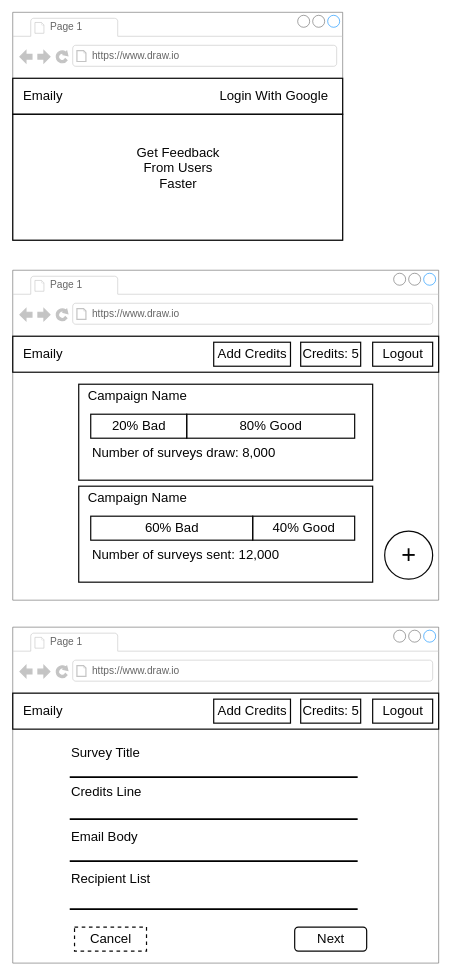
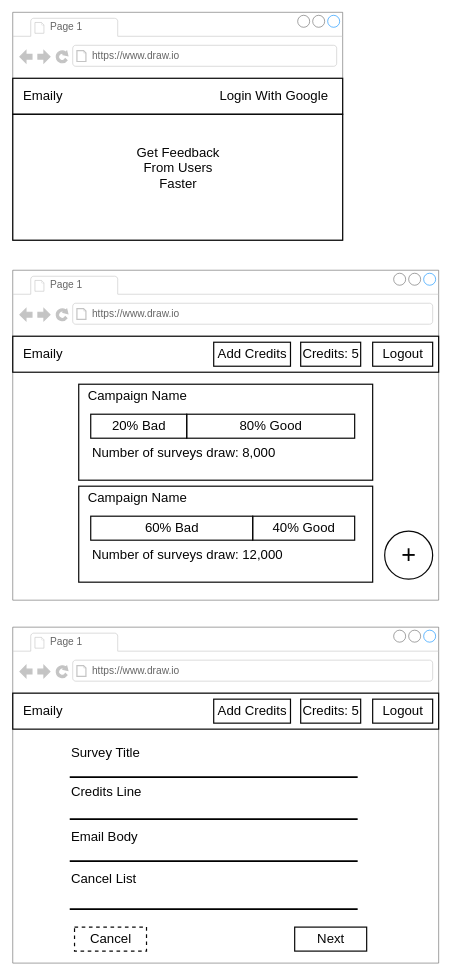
- <mxCell id="23" value="Number of surveys sent: 12,000" style="text;html=1;strokeColor=none;fillColor=none;align=left;verticalAlign=middle;whiteSpace=wrap;rounded=0;shadow=0;fontSize=22;fontColor=#050505;" parent="10" vertex="1"><mxGeometry x="130" y="465" width="320" height="20" as="geometry" /></mxCell>
+ <mxCell id="23" value="Number of surveys draw: 12,000" style="text;html=1;strokeColor=none;fillColor=none;align=left;verticalAlign=middle;whiteSpace=wrap;rounded=0;shadow=0;fontSize=22;fontColor=#050505;" parent="10" vertex="1"><mxGeometry x="130" y="465" width="320" height="20" as="geometry" /></mxCell>
- <mxCell id="35" value="Recipient List" style="text;html=1;strokeColor=none;fillColor=none;align=left;verticalAlign=middle;whiteSpace=wrap;rounded=0;shadow=0;fontSize=22;fontColor=#050505;" parent="29" vertex="1"><mxGeometry x="95" y="410" width="140" height="20" as="geometry" /></mxCell>
+ <mxCell id="35" value="Cancel List" style="text;html=1;strokeColor=none;fillColor=none;align=left;verticalAlign=middle;whiteSpace=wrap;rounded=0;shadow=0;fontSize=22;fontColor=#050505;" parent="29" vertex="1"><mxGeometry x="95" y="410" width="140" height="20" as="geometry" /></mxCell>
- <mxCell id="37" value="Next" style="whiteSpace=wrap;html=1;shadow=0;strokeColor=#080808;strokeWidth=2;fillColor=none;fontSize=22;fontColor=#050505;align=center;rounded=1;" parent="29" vertex="1"><mxGeometry x="470" y="500" width="120" height="40" as="geometry" /></mxCell>
+ <mxCell id="37" value="Next" style="rounded=0;whiteSpace=wrap;html=1;shadow=0;strokeColor=#080808;strokeWidth=2;fillColor=none;fontSize=22;fontColor=#050505;align=center;" parent="29" vertex="1"><mxGeometry x="470" y="500" width="120" height="40" as="geometry" /></mxCell>
